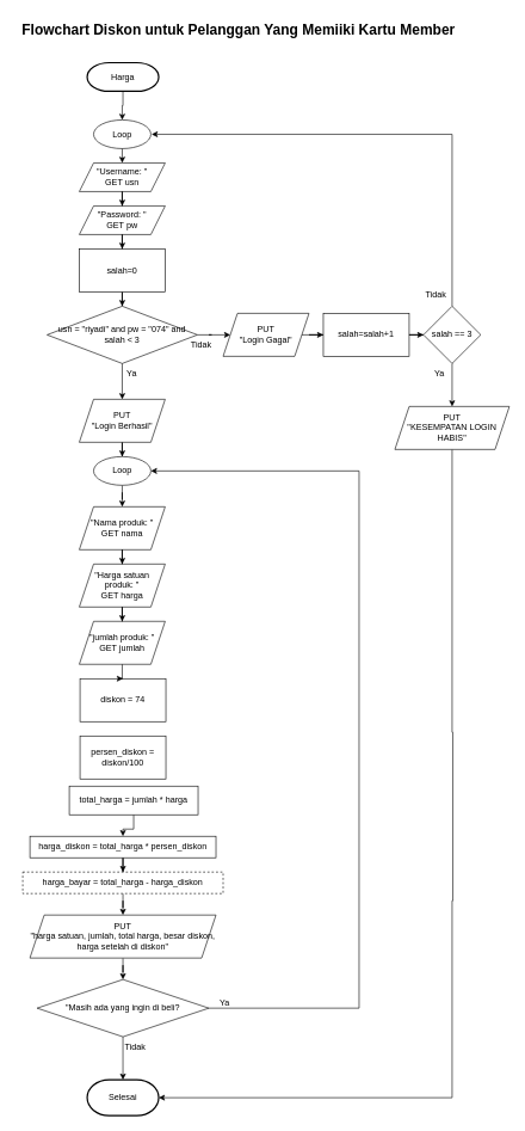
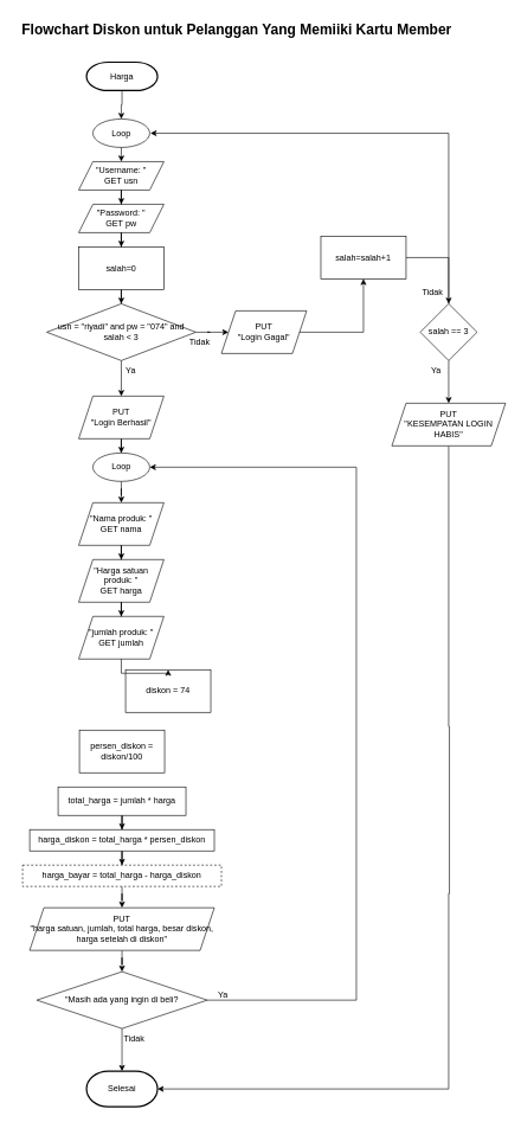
- <mxCell id="9" value="salah=salah+1" style="whiteSpace=wrap;html=1;aspect=fixed;" vertex="1" parent="1"><mxGeometry x="451" y="437" width="120" height="60" as="geometry" /></mxCell>
+ <mxCell id="9" value="salah=salah+1" style="whiteSpace=wrap;html=1;aspect=fixed;" vertex="1" parent="1"><mxGeometry x="451" y="332" width="120" height="60" as="geometry" /></mxCell>
- <mxCell id="13" value="diskon = 74" style="whiteSpace=wrap;html=1;aspect=fixed;" vertex="1" parent="1"><mxGeometry x="111" y="947" width="120" height="60" as="geometry" /></mxCell>
+ <mxCell id="13" value="diskon = 74" style="whiteSpace=wrap;html=1;aspect=fixed;" vertex="1" parent="1"><mxGeometry x="176" y="942" width="120" height="60" as="geometry" /></mxCell>
- <mxCell id="37" value="total_harga = jumlah * harga" style="whiteSpace=wrap;html=1;" vertex="1" parent="1"><mxGeometry x="96" y="1097" width="180" height="40" as="geometry" /></mxCell>
+ <mxCell id="37" value="total_harga = jumlah * harga" style="whiteSpace=wrap;html=1;" vertex="1" parent="1"><mxGeometry x="81" y="1107" width="180" height="40" as="geometry" /></mxCell>
